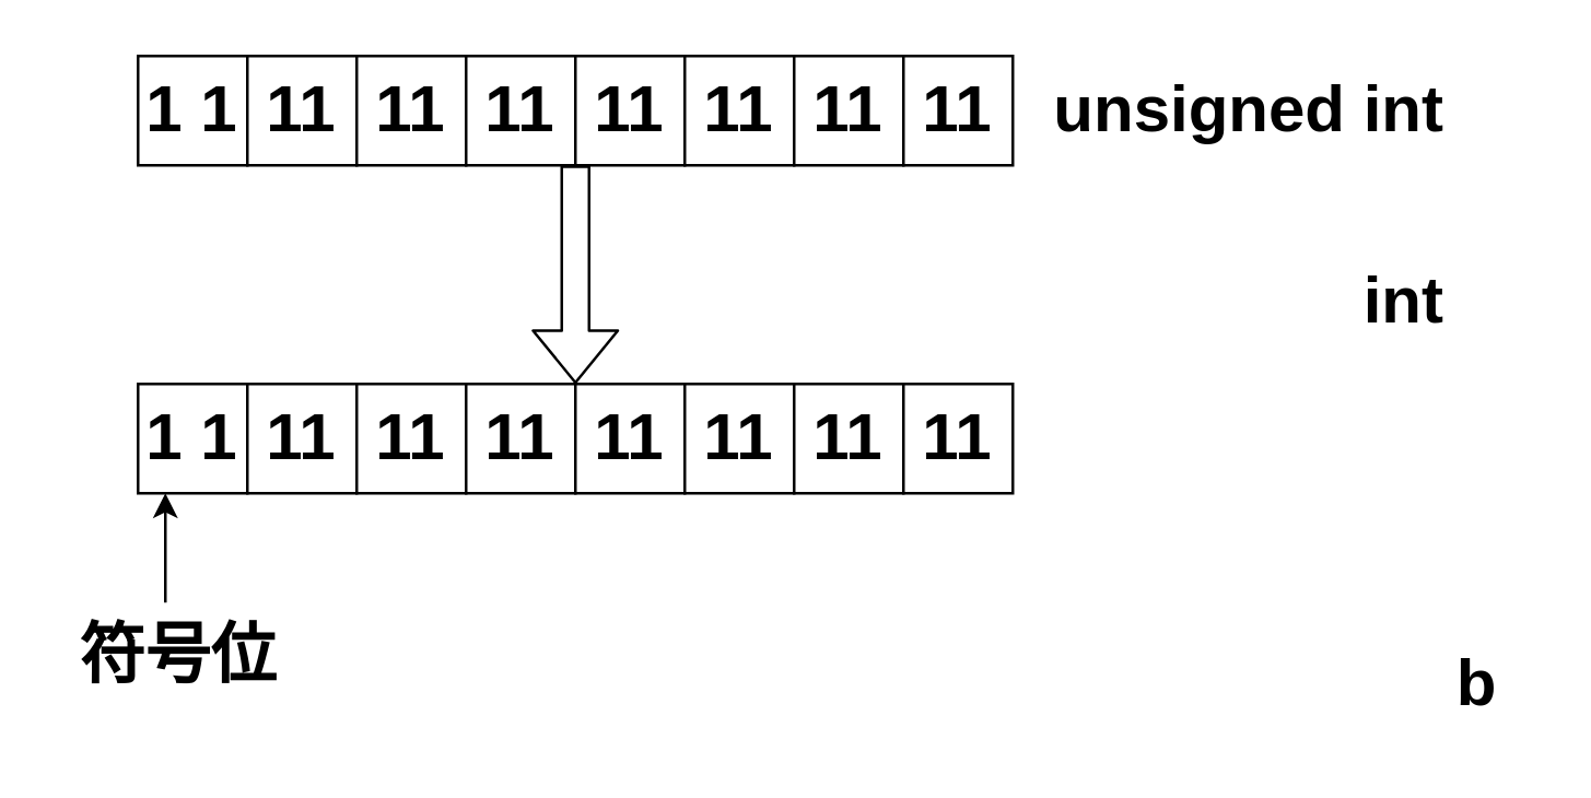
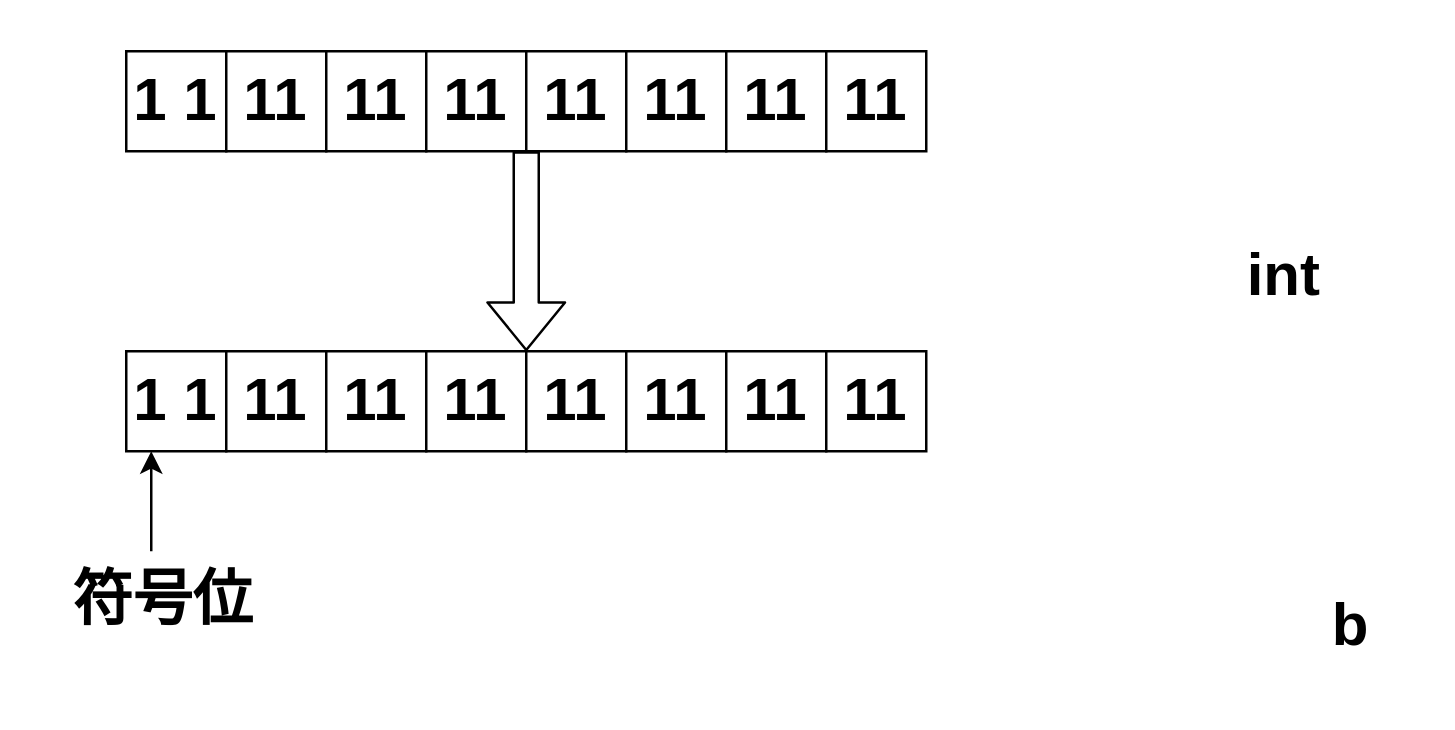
- <mxCell id="22" value="&lt;span style=&quot;font-size: 24px&quot;&gt;&lt;b&gt;unsigned int&lt;/b&gt;&lt;/span&gt;" style="text;html=1;strokeColor=none;fillColor=none;align=right;verticalAlign=middle;whiteSpace=wrap;rounded=0;" vertex="1" parent="1"><mxGeometry x="370" y="20" width="160" height="40" as="geometry" /></mxCell>
